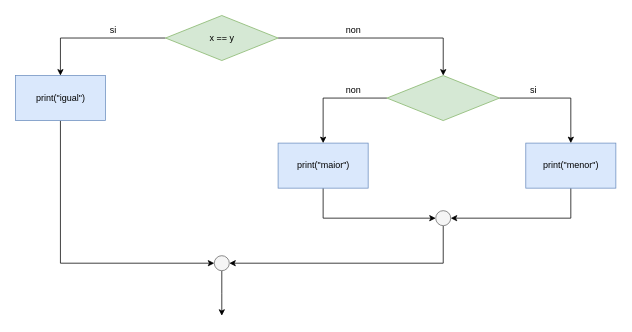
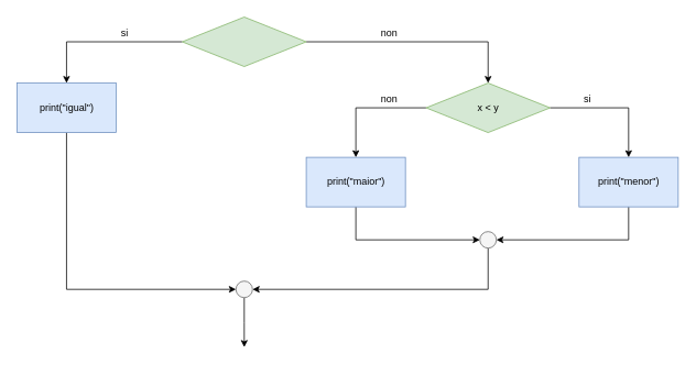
- <mxCell id="7" value="x == y" style="text;html=1;resizable=0;autosize=1;align=center;verticalAlign=middle;points=[];fillColor=none;strokeColor=none;rounded=0;" vertex="1" parent="1"><mxGeometry x="270" y="40" width="50" height="20" as="geometry" /></mxCell>
+ <mxCell id="15" value="x &amp;lt; y" style="text;html=1;resizable=0;autosize=1;align=center;verticalAlign=middle;points=[];fillColor=none;strokeColor=none;rounded=0;" vertex="1" parent="1"><mxGeometry x="570" y="120" width="40" height="20" as="geometry" /></mxCell>
